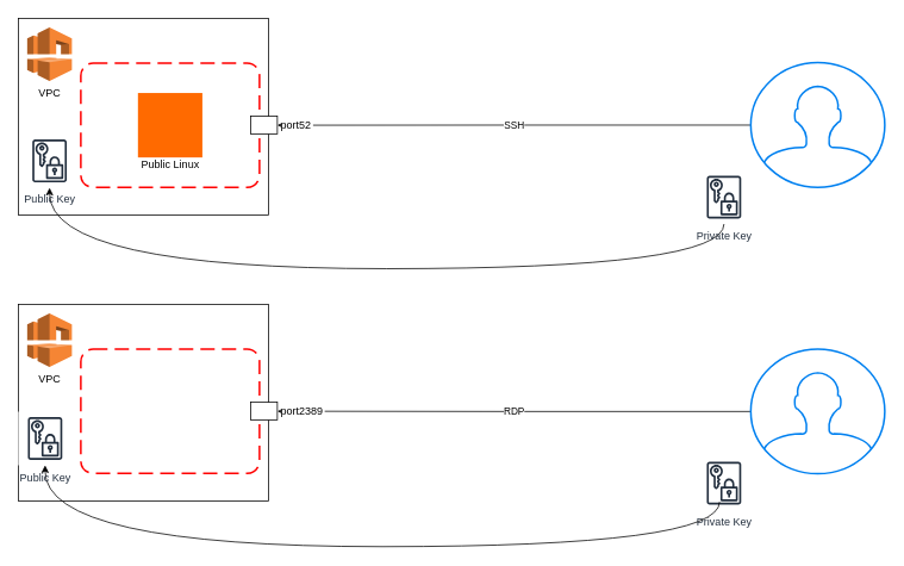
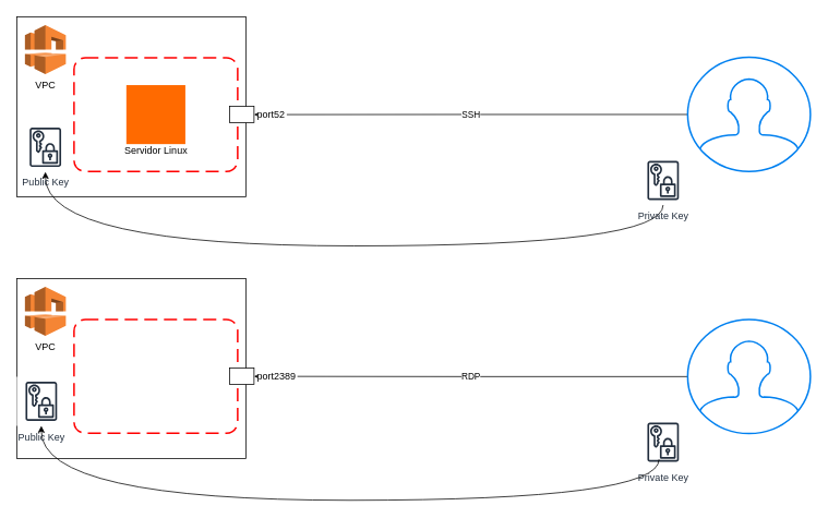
- <mxCell id="6" value="Public Linux&lt;div&gt;&lt;/div&gt;" style="points=[];aspect=fixed;html=1;align=center;shadow=0;dashed=0;fillColor=#FF6A00;strokeColor=none;shape=mxgraph.alibaba_cloud.aliyun_linux;spacingBottom=-90;" vertex="1" parent="1"><mxGeometry x="153.93" y="103.4" width="72.13" height="72.13" as="geometry" /></mxCell>
+ <mxCell id="6" value="Servidor Linux&lt;div&gt;&lt;/div&gt;" style="points=[];aspect=fixed;html=1;align=center;shadow=0;dashed=0;fillColor=#FF6A00;strokeColor=none;shape=mxgraph.alibaba_cloud.aliyun_linux;spacingBottom=-90;" vertex="1" parent="1"><mxGeometry x="153.93" y="103.4" width="72.13" height="72.13" as="geometry" /></mxCell>
